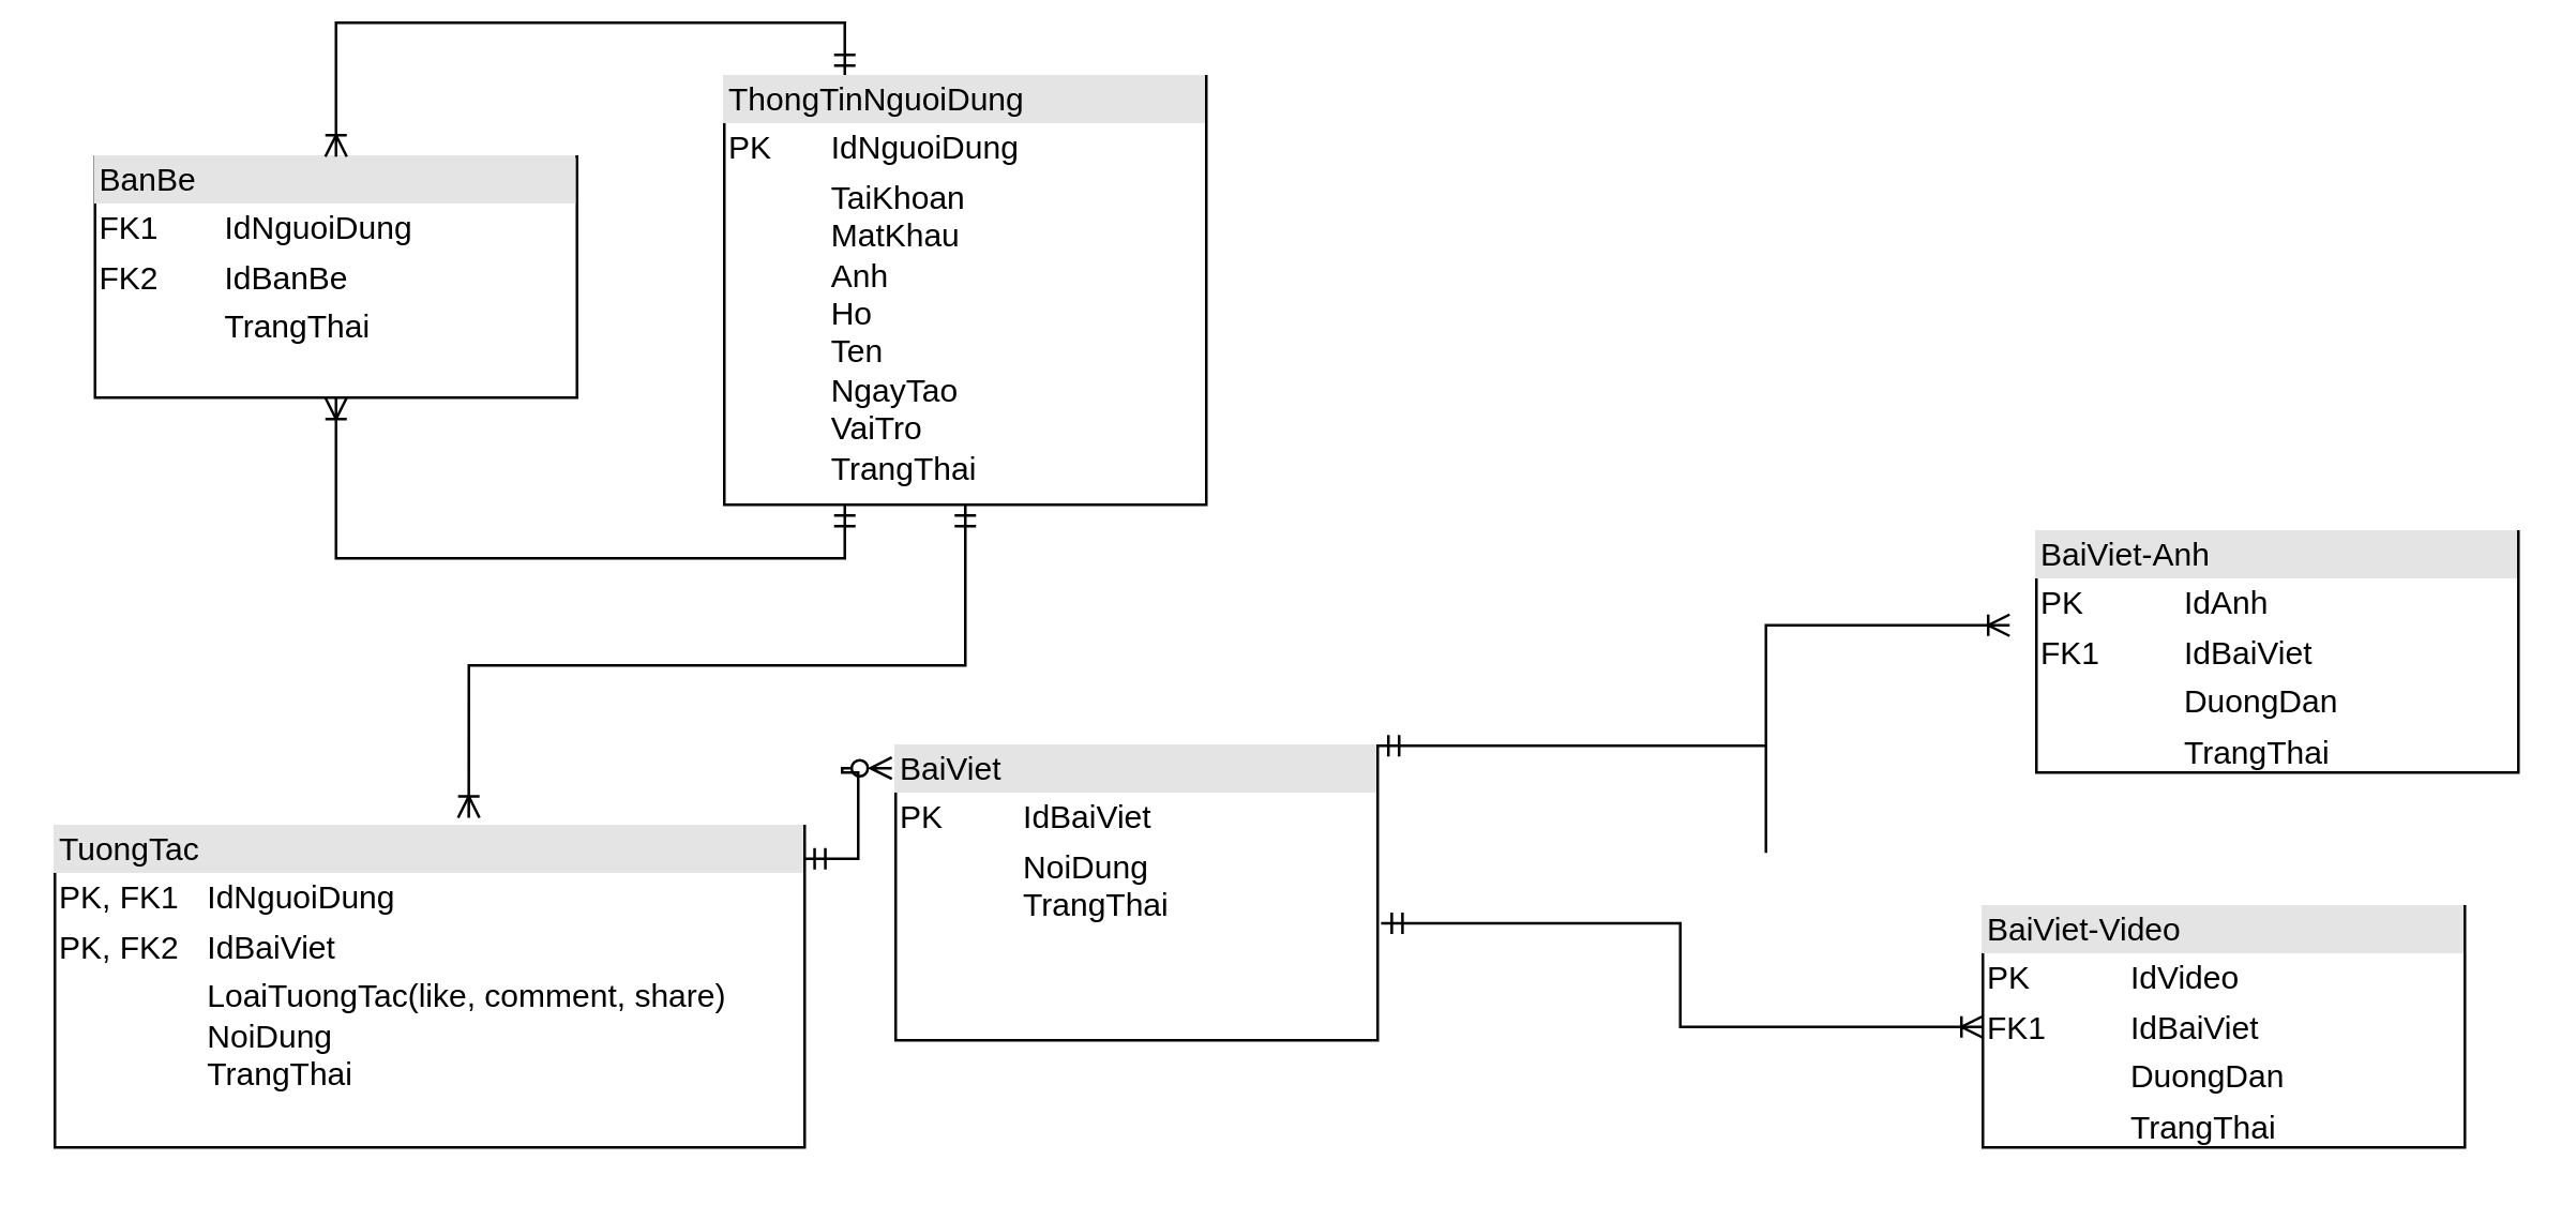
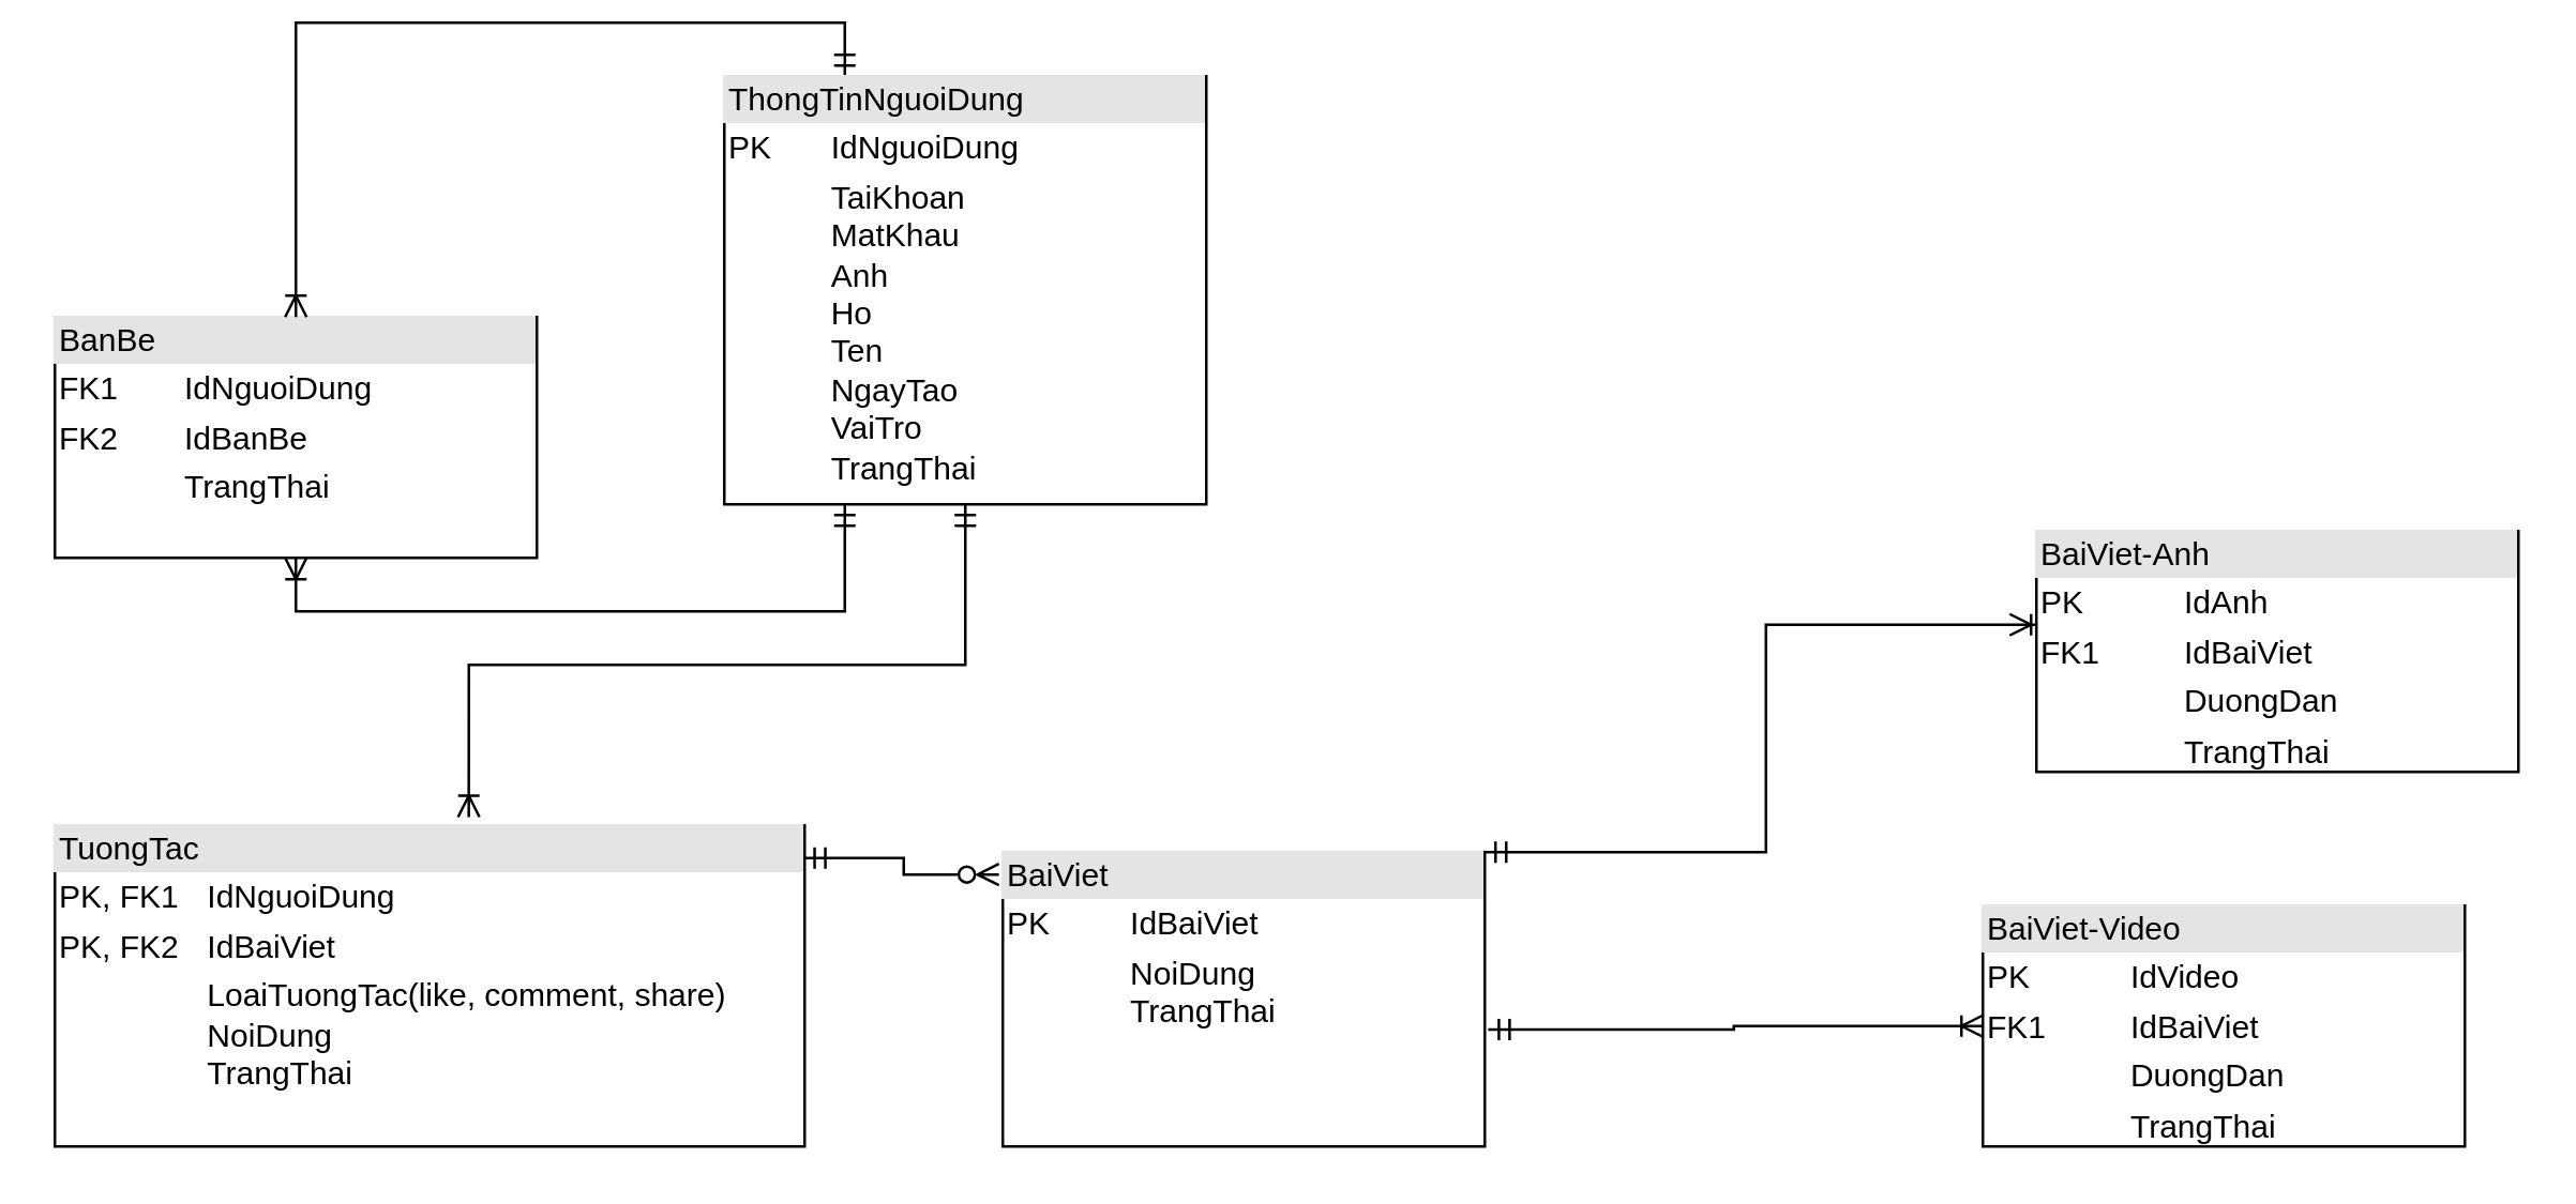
- <mxCell id="9" value="&lt;div style=&quot;box-sizing: border-box; width: 100%; background: rgb(228, 228, 228); padding: 2px;&quot;&gt;BanBe&lt;/div&gt;&lt;table style=&quot;width:100%;font-size:1em;&quot; cellpadding=&quot;2&quot; cellspacing=&quot;0&quot;&gt;&lt;tbody&gt;&lt;tr&gt;&lt;td&gt;FK1&lt;/td&gt;&lt;td&gt;IdNguoiDung&lt;/td&gt;&lt;/tr&gt;&lt;tr&gt;&lt;td&gt;FK2&lt;/td&gt;&lt;td&gt;IdBanBe&lt;/td&gt;&lt;/tr&gt;&lt;tr&gt;&lt;td&gt;&lt;br&gt;&lt;/td&gt;&lt;td&gt;TrangThai&lt;/td&gt;&lt;/tr&gt;&lt;/tbody&gt;&lt;/table&gt;" style="verticalAlign=top;align=left;overflow=fill;html=1;whiteSpace=wrap;" vertex="1" parent="1"><mxGeometry x="35" y="50" width="180" height="90" as="geometry" /></mxCell>
+ <mxCell id="9" value="&lt;div style=&quot;box-sizing: border-box; width: 100%; background: rgb(228, 228, 228); padding: 2px;&quot;&gt;BanBe&lt;/div&gt;&lt;table style=&quot;width:100%;font-size:1em;&quot; cellpadding=&quot;2&quot; cellspacing=&quot;0&quot;&gt;&lt;tbody&gt;&lt;tr&gt;&lt;td&gt;FK1&lt;/td&gt;&lt;td&gt;IdNguoiDung&lt;/td&gt;&lt;/tr&gt;&lt;tr&gt;&lt;td&gt;FK2&lt;/td&gt;&lt;td&gt;IdBanBe&lt;/td&gt;&lt;/tr&gt;&lt;tr&gt;&lt;td&gt;&lt;br&gt;&lt;/td&gt;&lt;td&gt;TrangThai&lt;/td&gt;&lt;/tr&gt;&lt;/tbody&gt;&lt;/table&gt;" style="verticalAlign=top;align=left;overflow=fill;html=1;whiteSpace=wrap;" vertex="1" parent="1"><mxGeometry x="20" y="110" width="180" height="90" as="geometry" /></mxCell>
- <mxCell id="6" value="&lt;div style=&quot;box-sizing: border-box; width: 100%; background: rgb(228, 228, 228); padding: 2px;&quot;&gt;BaiViet&lt;/div&gt;&lt;table style=&quot;width:100%;font-size:1em;&quot; cellpadding=&quot;2&quot; cellspacing=&quot;0&quot;&gt;&lt;tbody&gt;&lt;tr&gt;&lt;td&gt;PK&lt;/td&gt;&lt;td&gt;IdBaiViet&lt;/td&gt;&lt;/tr&gt;&lt;tr&gt;&lt;td&gt;&amp;nbsp;&lt;/td&gt;&lt;td&gt;NoiDung&amp;nbsp;&lt;br&gt;TrangThai&lt;/td&gt;&lt;/tr&gt;&lt;tr&gt;&lt;td&gt;&lt;br&gt;&lt;/td&gt;&lt;td&gt;&lt;br&gt;&lt;/td&gt;&lt;/tr&gt;&lt;tr&gt;&lt;td&gt;&lt;br&gt;&lt;/td&gt;&lt;td&gt;&lt;br&gt;&lt;/td&gt;&lt;/tr&gt;&lt;/tbody&gt;&lt;/table&gt;&lt;br&gt;&lt;div&gt;&lt;br&gt;&lt;/div&gt;&lt;div&gt;&lt;br&gt;&lt;/div&gt;" style="verticalAlign=top;align=left;overflow=fill;html=1;whiteSpace=wrap;" vertex="1" parent="1"><mxGeometry x="334" y="270" width="180" height="110" as="geometry" /></mxCell>
+ <mxCell id="6" value="&lt;div style=&quot;box-sizing: border-box; width: 100%; background: rgb(228, 228, 228); padding: 2px;&quot;&gt;BaiViet&lt;/div&gt;&lt;table style=&quot;width:100%;font-size:1em;&quot; cellpadding=&quot;2&quot; cellspacing=&quot;0&quot;&gt;&lt;tbody&gt;&lt;tr&gt;&lt;td&gt;PK&lt;/td&gt;&lt;td&gt;IdBaiViet&lt;/td&gt;&lt;/tr&gt;&lt;tr&gt;&lt;td&gt;&amp;nbsp;&lt;/td&gt;&lt;td&gt;NoiDung&amp;nbsp;&lt;br&gt;TrangThai&lt;/td&gt;&lt;/tr&gt;&lt;tr&gt;&lt;td&gt;&lt;br&gt;&lt;/td&gt;&lt;td&gt;&lt;br&gt;&lt;/td&gt;&lt;/tr&gt;&lt;tr&gt;&lt;td&gt;&lt;br&gt;&lt;/td&gt;&lt;td&gt;&lt;br&gt;&lt;/td&gt;&lt;/tr&gt;&lt;/tbody&gt;&lt;/table&gt;&lt;br&gt;&lt;div&gt;&lt;br&gt;&lt;/div&gt;&lt;div&gt;&lt;br&gt;&lt;/div&gt;" style="verticalAlign=top;align=left;overflow=fill;html=1;whiteSpace=wrap;" vertex="1" parent="1"><mxGeometry x="374" y="310" width="180" height="110" as="geometry" /></mxCell>
